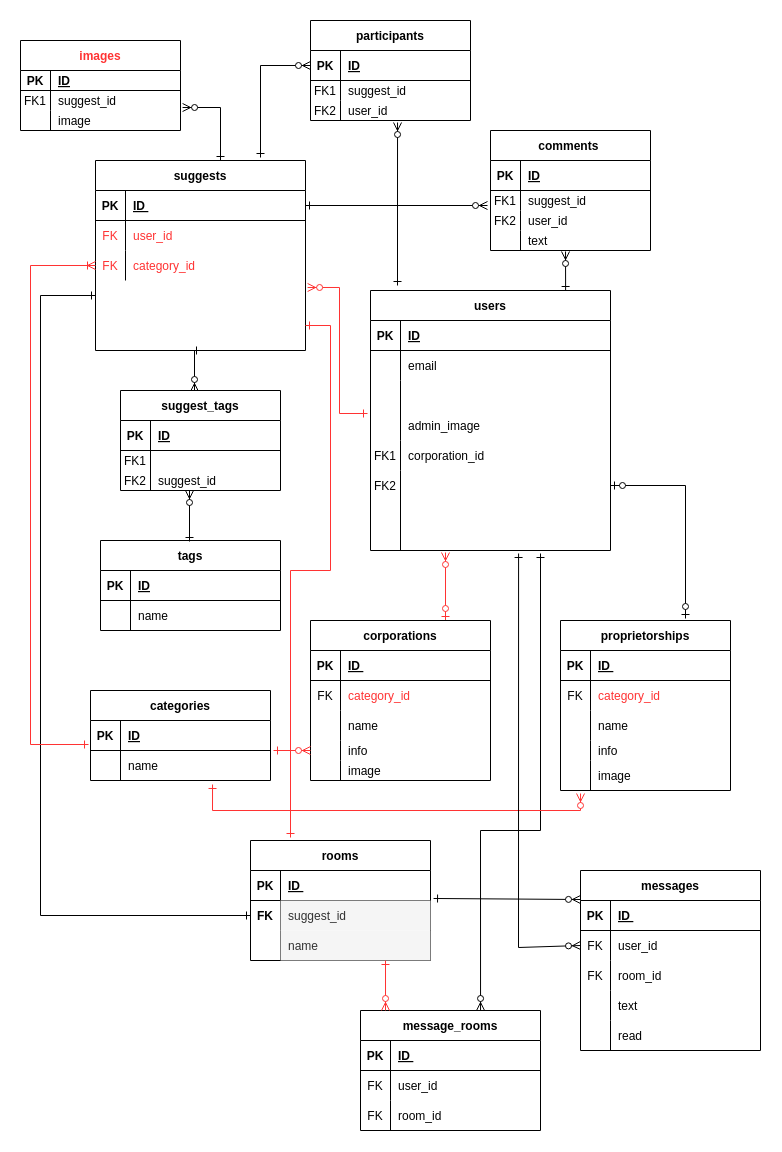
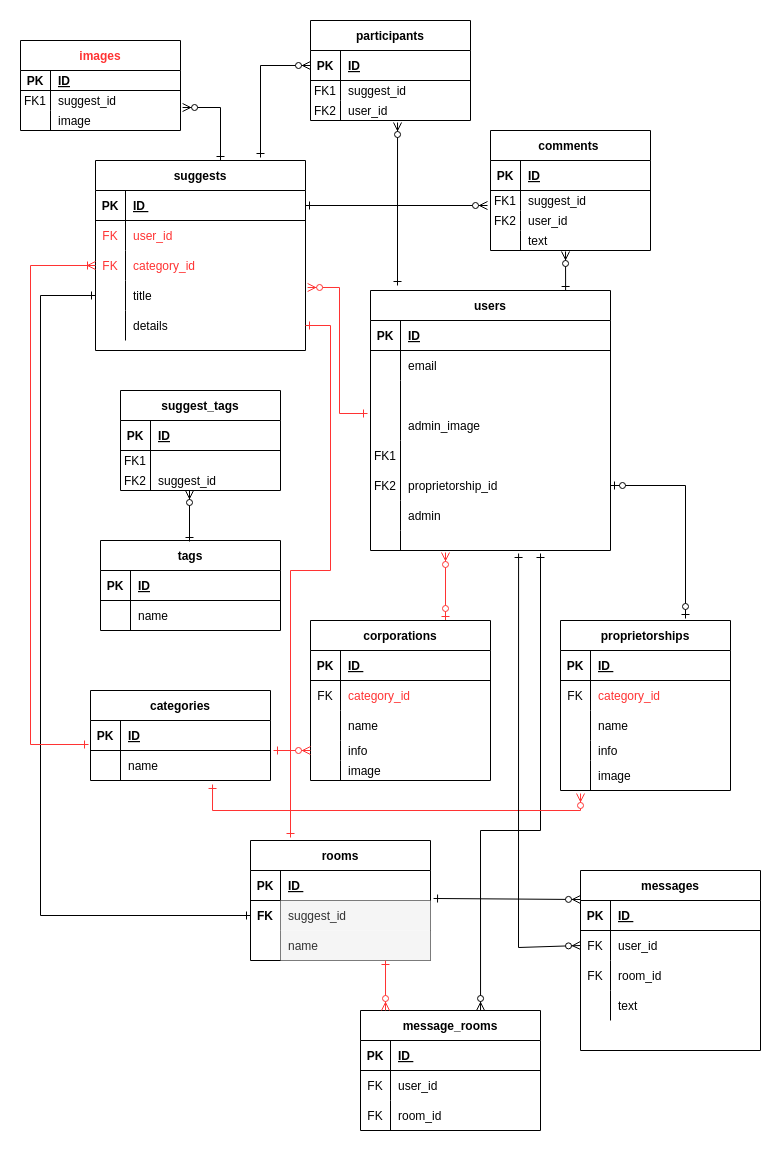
+ <mxCell id="46" value="title" style="shape=partialRectangle;overflow=hidden;connectable=0;fillColor=none;top=0;left=0;bottom=0;right=0;align=left;spacingLeft=6;" parent="44" vertex="1"><mxGeometry x="30" width="180" height="30" as="geometry" /></mxCell>
+ <mxCell id="49" value="details" style="shape=partialRectangle;overflow=hidden;connectable=0;fillColor=none;top=0;left=0;bottom=0;right=0;align=left;spacingLeft=6;" parent="47" vertex="1"><mxGeometry x="30" width="180" height="30" as="geometry" /></mxCell>
- <mxCell id="33" style="rounded=0;orthogonalLoop=1;jettySize=auto;html=1;edgeStyle=elbowEdgeStyle;endArrow=ERzeroToMany;endFill=1;entryX=0.463;entryY=0.01;entryDx=0;entryDy=0;entryPerimeter=0;startArrow=ERone;startFill=0;exitX=0.5;exitY=1;exitDx=0;exitDy=0;" parent="1" source="34" target="50" edge="1"><mxGeometry relative="1" as="geometry"><mxPoint x="194" y="350" as="sourcePoint" /><mxPoint x="194" y="350" as="targetPoint" /><Array as="points"><mxPoint x="194" y="366" /></Array></mxGeometry></mxCell>
- <mxCell id="23" value="corporation_id" style="shape=partialRectangle;overflow=hidden;connectable=0;fillColor=none;top=0;left=0;bottom=0;right=0;align=left;spacingLeft=6;" parent="21" vertex="1"><mxGeometry x="30" width="210" height="30" as="geometry" /></mxCell>
+ <mxCell id="26" value="proprietorship_id" style="shape=partialRectangle;overflow=hidden;connectable=0;fillColor=none;top=0;left=0;bottom=0;right=0;align=left;spacingLeft=6;" parent="24" vertex="1"><mxGeometry x="30" width="210" height="30" as="geometry" /></mxCell>
+ <mxCell id="29" value="admin" style="shape=partialRectangle;overflow=hidden;connectable=0;fillColor=none;top=0;left=0;bottom=0;right=0;align=left;spacingLeft=6;" parent="27" vertex="1"><mxGeometry x="30" width="210" height="30" as="geometry" /></mxCell>
- <mxCell id="168" value="read" style="shape=partialRectangle;overflow=hidden;connectable=0;fillColor=none;top=0;left=0;bottom=0;right=0;align=left;spacingLeft=6;" parent="166" vertex="1"><mxGeometry x="30" width="150" height="30" as="geometry" /></mxCell>
